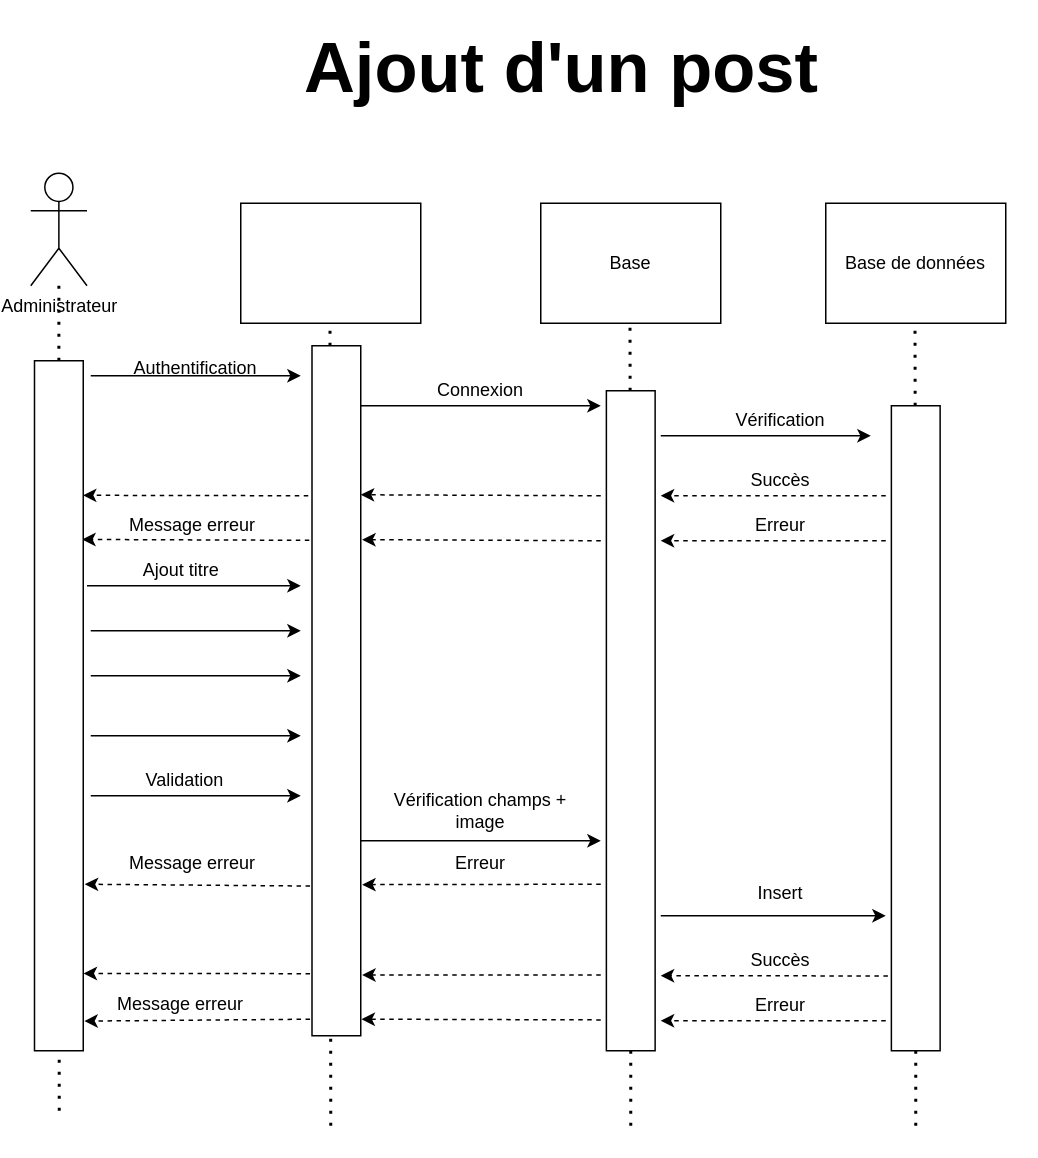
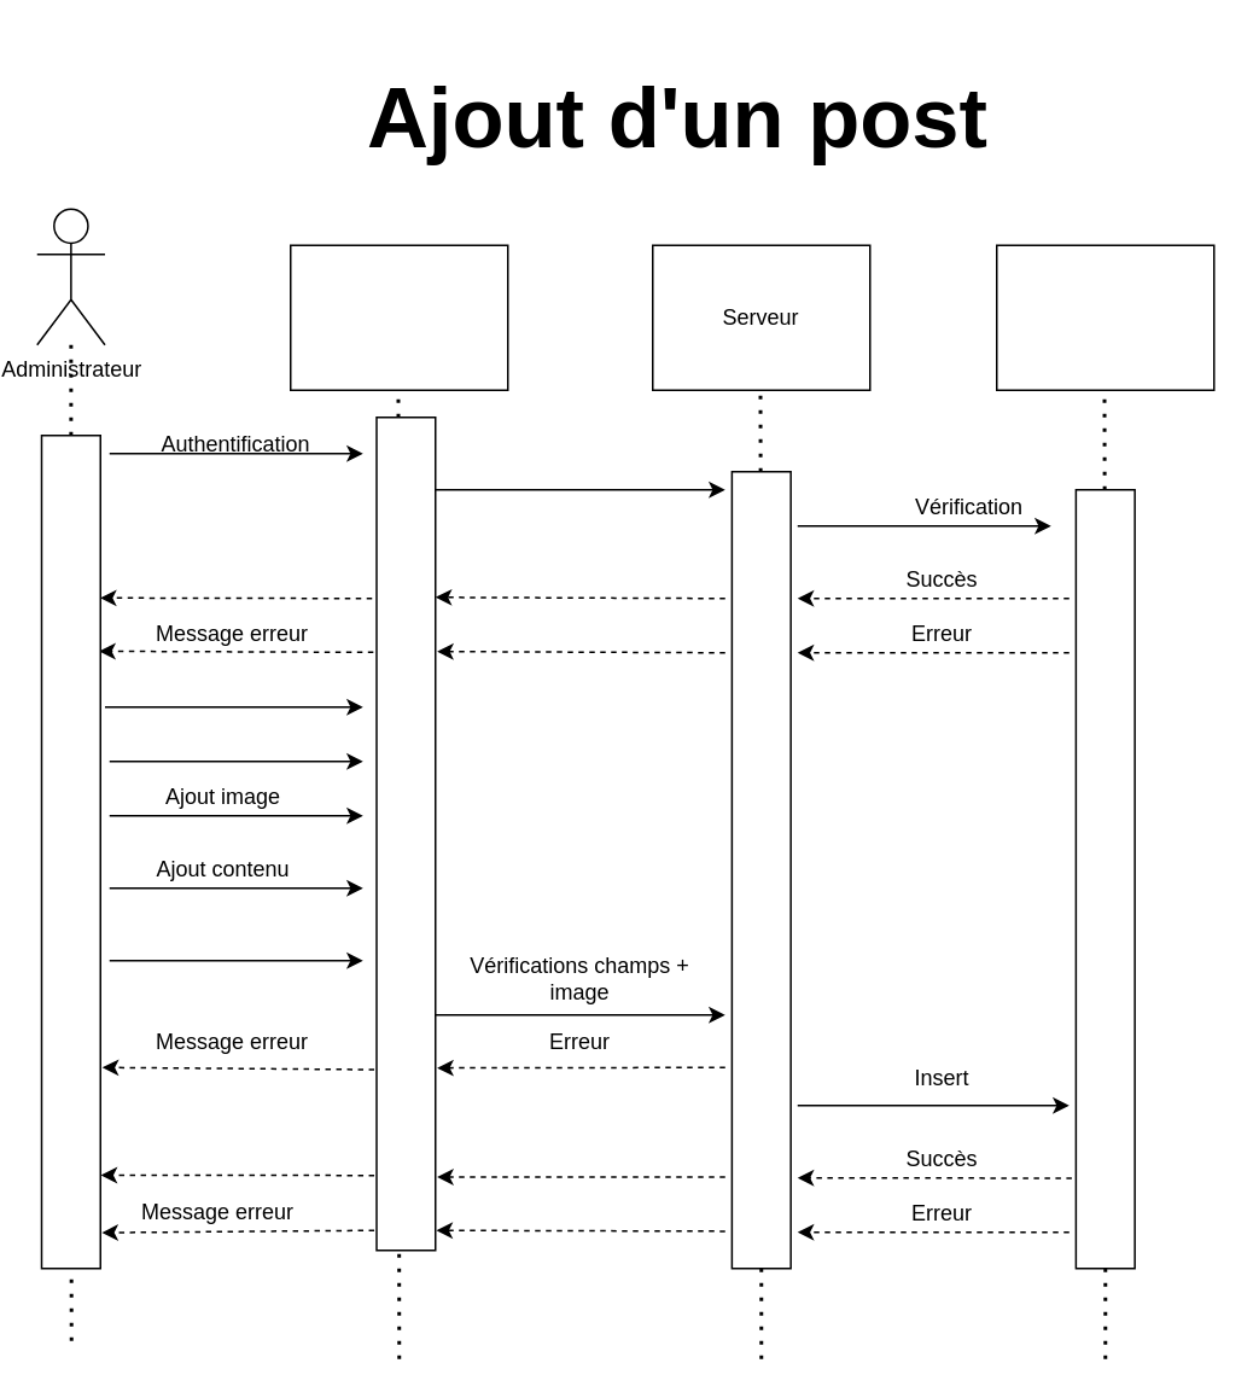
- <mxCell id="2" value="&lt;b&gt;&lt;font style=&quot;font-size: 47px&quot;&gt;Ajout d'un post&lt;/font&gt;&lt;/b&gt;" style="text;html=1;strokeColor=none;fillColor=none;align=center;verticalAlign=middle;whiteSpace=wrap;rounded=0;" vertex="1" parent="1"><mxGeometry x="134" y="20" width="480" height="50" as="geometry" /></mxCell>
+ <mxCell id="2" value="&lt;b&gt;&lt;font style=&quot;font-size: 47px&quot;&gt;Ajout d'un post&lt;/font&gt;&lt;/b&gt;" style="text;html=1;strokeColor=none;fillColor=none;align=center;verticalAlign=middle;whiteSpace=wrap;rounded=0;" vertex="1" parent="1"><mxGeometry x="134" y="40" width="480" height="50" as="geometry" /></mxCell>
- <mxCell id="8" value="Base" style="text;html=1;strokeColor=none;fillColor=none;align=center;verticalAlign=middle;whiteSpace=wrap;rounded=0;" vertex="1" parent="6"><mxGeometry x="10" y="15" width="100" height="50" as="geometry" /></mxCell>
+ <mxCell id="8" value="Serveur" style="text;html=1;strokeColor=none;fillColor=none;align=center;verticalAlign=middle;whiteSpace=wrap;rounded=0;" vertex="1" parent="6"><mxGeometry x="10" y="15" width="100" height="50" as="geometry" /></mxCell>
- <mxCell id="11" value="Base de données" style="text;html=1;strokeColor=none;fillColor=none;align=center;verticalAlign=middle;whiteSpace=wrap;rounded=0;" vertex="1" parent="9"><mxGeometry x="10" y="15" width="100" height="50" as="geometry" /></mxCell>
- <mxCell id="45" value="Connexion" style="text;html=1;strokeColor=none;fillColor=none;align=center;verticalAlign=middle;whiteSpace=wrap;rounded=0;" vertex="1" parent="43"><mxGeometry x="40.0" width="80" height="20" as="geometry" /></mxCell>
- <mxCell id="25" value="Vérification" style="text;html=1;strokeColor=none;fillColor=none;align=center;verticalAlign=middle;whiteSpace=wrap;rounded=0;" vertex="1" parent="1"><mxGeometry x="480" y="270" width="80" height="20" as="geometry" /></mxCell>
+ <mxCell id="25" value="Vérification" style="text;html=1;strokeColor=none;fillColor=none;align=center;verticalAlign=middle;whiteSpace=wrap;rounded=0;" vertex="1" parent="1"><mxGeometry x="495" y="270" width="80" height="20" as="geometry" /></mxCell>
- <mxCell id="31" value="Ajout titre" style="text;html=1;strokeColor=none;fillColor=none;align=center;verticalAlign=middle;whiteSpace=wrap;rounded=0;" vertex="1" parent="29"><mxGeometry x="22.902" width="81.429" height="20" as="geometry" /></mxCell>
+ <mxCell id="36" value="Ajout image" style="text;html=1;strokeColor=none;fillColor=none;align=center;verticalAlign=middle;whiteSpace=wrap;rounded=0;" vertex="1" parent="34"><mxGeometry x="22.5" width="80" height="20" as="geometry" /></mxCell>
+ <mxCell id="39" value="Ajout contenu" style="text;html=1;strokeColor=none;fillColor=none;align=center;verticalAlign=middle;whiteSpace=wrap;rounded=0;" vertex="1" parent="37"><mxGeometry x="22.5" width="80" height="20" as="geometry" /></mxCell>
- <mxCell id="42" value="Validation" style="text;html=1;strokeColor=none;fillColor=none;align=center;verticalAlign=middle;whiteSpace=wrap;rounded=0;" vertex="1" parent="40"><mxGeometry x="22.5" width="80" height="20" as="geometry" /></mxCell>
- <mxCell id="48" value="Vérification champs + image" style="text;html=1;strokeColor=none;fillColor=none;align=center;verticalAlign=middle;whiteSpace=wrap;rounded=0;" vertex="1" parent="1"><mxGeometry x="250" y="530" width="140" height="20" as="geometry" /></mxCell>
+ <mxCell id="48" value="Vérifications champs + image" style="text;html=1;strokeColor=none;fillColor=none;align=center;verticalAlign=middle;whiteSpace=wrap;rounded=0;" vertex="1" parent="1"><mxGeometry x="250" y="530" width="140" height="20" as="geometry" /></mxCell>
